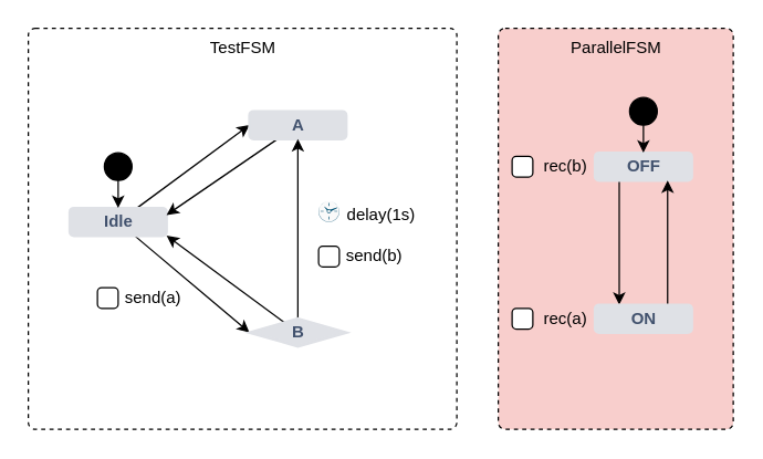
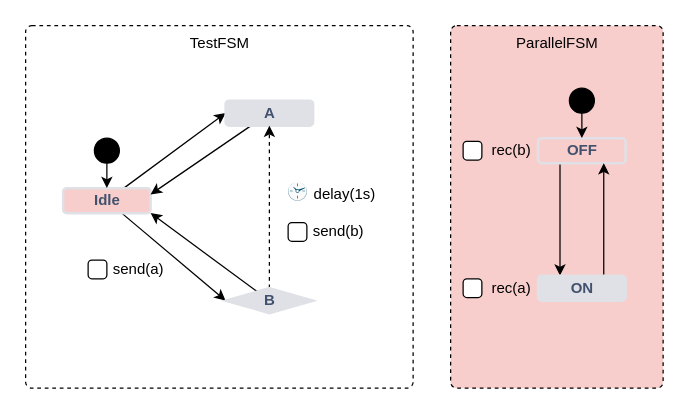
- <mxCell id="13" value="OFF" style="dashed=0;html=1;rounded=1;fillColor=#DFE1E6;strokeColor=#DFE1E6;fontSize=12;align=center;fontStyle=1;strokeWidth=2;fontColor=#42526E" vertex="1" parent="1"><mxGeometry x="430" y="110" width="70" height="20" as="geometry" /></mxCell>
+ <mxCell id="13" value="OFF" style="dashed=0;html=1;rounded=1;fillColor=#f8cecc;strokeColor=#DFE1E6;fontSize=12;align=center;fontStyle=1;strokeWidth=2;fontColor=#42526E;" vertex="1" parent="1"><mxGeometry x="430" y="110" width="70" height="20" as="geometry" /></mxCell>
- <mxCell id="6" value="Idle" style="dashed=0;html=1;rounded=1;fillColor=#DFE1E6;strokeColor=#DFE1E6;fontSize=12;align=center;fontStyle=1;strokeWidth=2;fontColor=#42526E" vertex="1" parent="1"><mxGeometry x="50" y="150" width="70" height="20" as="geometry" /></mxCell>
+ <mxCell id="6" value="Idle" style="dashed=0;html=1;rounded=1;fillColor=#f8cecc;strokeColor=#DFE1E6;fontSize=12;align=center;fontStyle=1;strokeWidth=2;fontColor=#42526E;" vertex="1" parent="1"><mxGeometry x="50" y="150" width="70" height="20" as="geometry" /></mxCell>
- <mxCell id="9" style="edgeStyle=none;html=1;entryX=0.5;entryY=1;entryDx=0;entryDy=0;" edge="1" parent="1" source="11" target="8"><mxGeometry relative="1" as="geometry" /></mxCell>
+ <mxCell id="9" style="edgeStyle=none;html=1;entryX=0.5;entryY=1;entryDx=0;entryDy=0;dashed=1;" edge="1" parent="1" source="11" target="8"><mxGeometry relative="1" as="geometry" /></mxCell>
